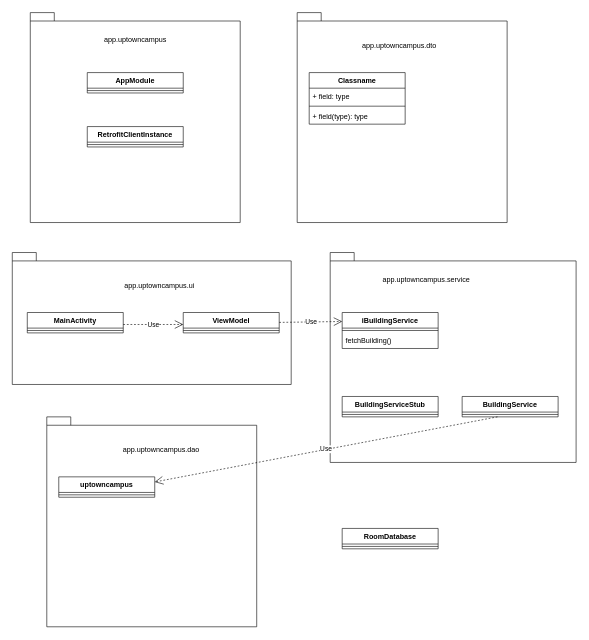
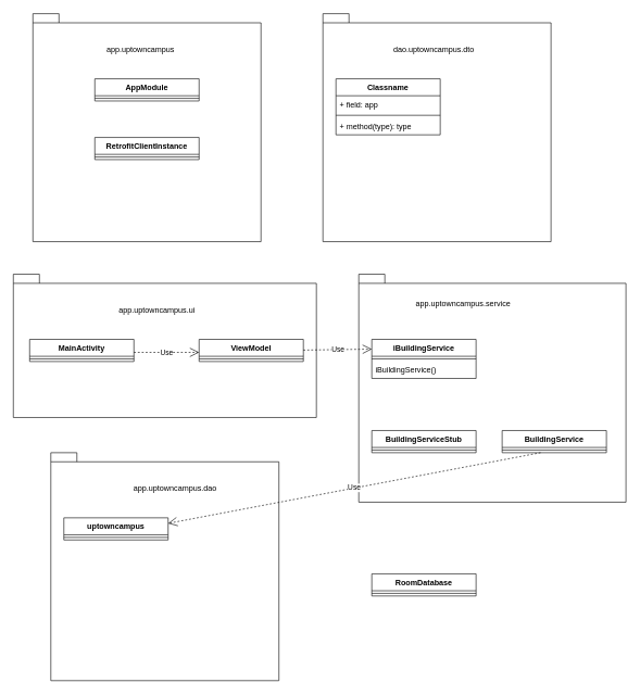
- <mxCell id="3" value="app.uptowncampus" style="text;html=1;align=center;verticalAlign=middle;resizable=0;points=[];autosize=1;strokeColor=none;fillColor=none;" vertex="1" parent="1"><mxGeometry x="160" y="50" width="130" height="30" as="geometry" /></mxCell>
+ <mxCell id="3" value="app.uptowncampus" style="text;html=1;align=center;verticalAlign=middle;resizable=0;points=[];autosize=1;strokeColor=none;fillColor=none;" vertex="1" parent="1"><mxGeometry x="150" y="60" width="130" height="30" as="geometry" /></mxCell>
- <mxCell id="5" value="app.uptowncampus.dto" style="text;html=1;align=center;verticalAlign=middle;resizable=0;points=[];autosize=1;strokeColor=none;fillColor=none;" vertex="1" parent="1"><mxGeometry x="590" y="60" width="150" height="30" as="geometry" /></mxCell>
+ <mxCell id="5" value="dao.uptowncampus.dto" style="text;html=1;align=center;verticalAlign=middle;resizable=0;points=[];autosize=1;strokeColor=none;fillColor=none;" vertex="1" parent="1"><mxGeometry x="590" y="60" width="150" height="30" as="geometry" /></mxCell>
- <mxCell id="11" value="+ field: type" style="text;strokeColor=none;fillColor=none;align=left;verticalAlign=top;spacingLeft=4;spacingRight=4;overflow=hidden;rotatable=0;points=[[0,0.5],[1,0.5]];portConstraint=eastwest;" vertex="1" parent="10"><mxGeometry y="26" width="160" height="26" as="geometry" /></mxCell>
+ <mxCell id="11" value="+ field: app" style="text;strokeColor=none;fillColor=none;align=left;verticalAlign=top;spacingLeft=4;spacingRight=4;overflow=hidden;rotatable=0;points=[[0,0.5],[1,0.5]];portConstraint=eastwest;" vertex="1" parent="10"><mxGeometry y="26" width="160" height="26" as="geometry" /></mxCell>
- <mxCell id="13" value="+ field(type): type" style="text;strokeColor=none;fillColor=none;align=left;verticalAlign=top;spacingLeft=4;spacingRight=4;overflow=hidden;rotatable=0;points=[[0,0.5],[1,0.5]];portConstraint=eastwest;" vertex="1" parent="10"><mxGeometry y="60" width="160" height="26" as="geometry" /></mxCell>
+ <mxCell id="13" value="+ method(type): type" style="text;strokeColor=none;fillColor=none;align=left;verticalAlign=top;spacingLeft=4;spacingRight=4;overflow=hidden;rotatable=0;points=[[0,0.5],[1,0.5]];portConstraint=eastwest;" vertex="1" parent="10"><mxGeometry y="60" width="160" height="26" as="geometry" /></mxCell>
- <mxCell id="15" value="app.uptowncampus.ui" style="text;html=1;align=center;verticalAlign=middle;resizable=0;points=[];autosize=1;strokeColor=none;fillColor=none;" vertex="1" parent="1"><mxGeometry x="195" y="460" width="140" height="30" as="geometry" /></mxCell>
+ <mxCell id="15" value="app.uptowncampus.ui" style="text;html=1;align=center;verticalAlign=middle;resizable=0;points=[];autosize=1;strokeColor=none;fillColor=none;" vertex="1" parent="1"><mxGeometry x="170" y="460" width="140" height="30" as="geometry" /></mxCell>
- <mxCell id="25" value="fetchBuilding()" style="text;strokeColor=none;fillColor=none;align=left;verticalAlign=top;spacingLeft=4;spacingRight=4;overflow=hidden;rotatable=0;points=[[0,0.5],[1,0.5]];portConstraint=eastwest;" vertex="1" parent="23"><mxGeometry y="34" width="160" height="26" as="geometry" /></mxCell>
+ <mxCell id="25" value="iBuildingService()" style="text;strokeColor=none;fillColor=none;align=left;verticalAlign=top;spacingLeft=4;spacingRight=4;overflow=hidden;rotatable=0;points=[[0,0.5],[1,0.5]];portConstraint=eastwest;" vertex="1" parent="23"><mxGeometry y="34" width="160" height="26" as="geometry" /></mxCell>
